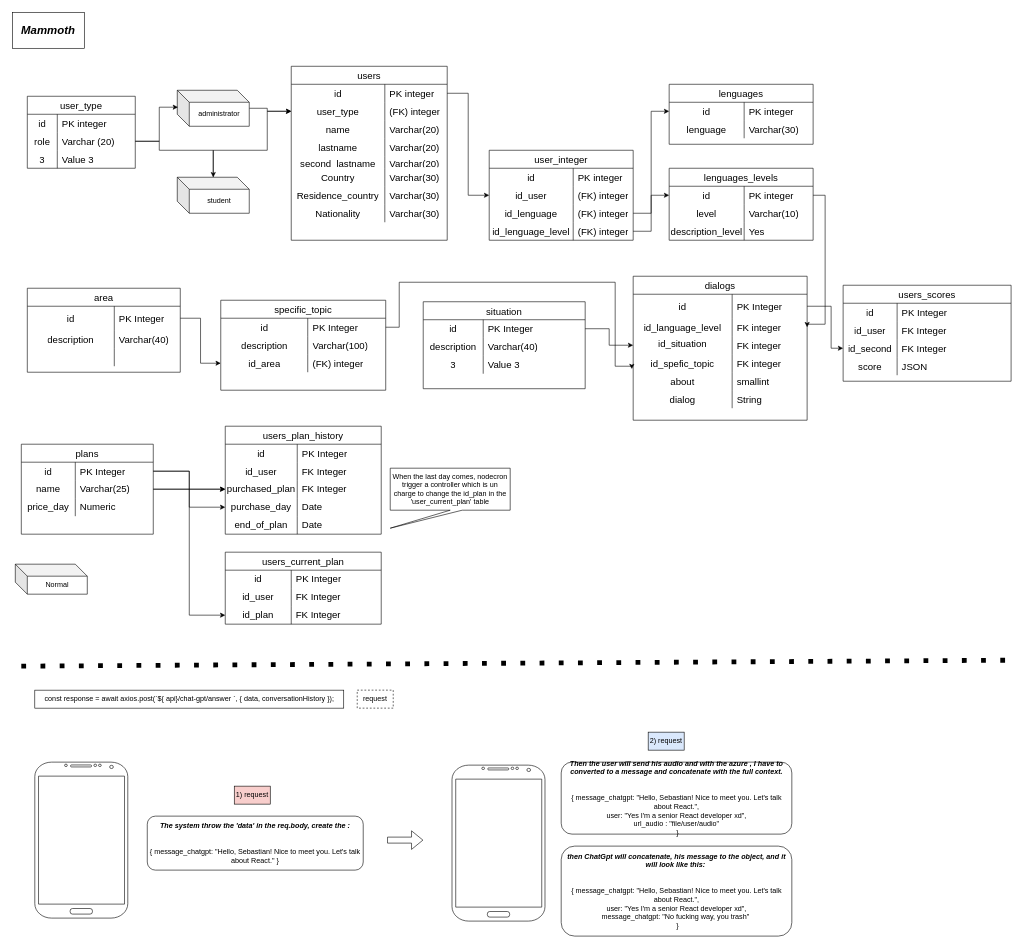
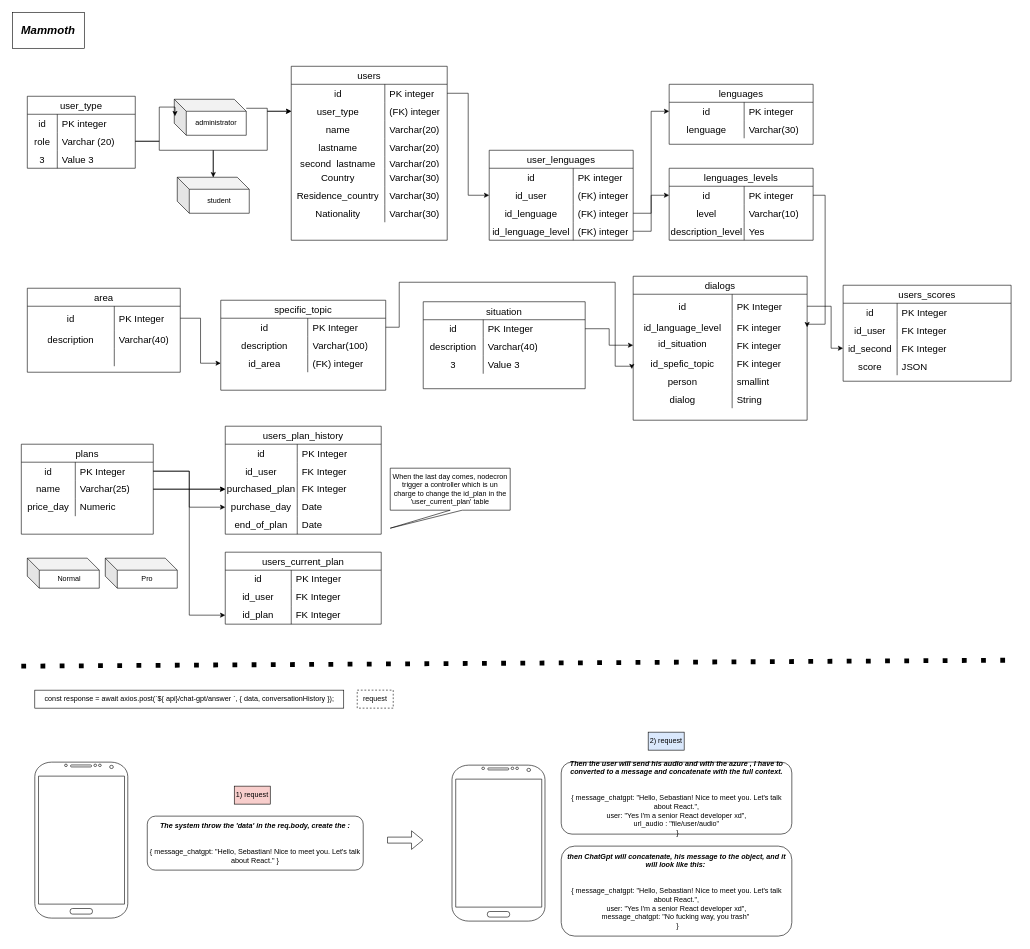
- <mxCell id="14" value="administrator" style="shape=cube;whiteSpace=wrap;html=1;boundedLbl=1;backgroundOutline=1;darkOpacity=0.05;darkOpacity2=0.1;" parent="1" vertex="1"><mxGeometry x="295" y="150" width="120" height="60" as="geometry" /></mxCell>
+ <mxCell id="14" value="administrator" style="shape=cube;whiteSpace=wrap;html=1;boundedLbl=1;backgroundOutline=1;darkOpacity=0.05;darkOpacity2=0.1;" parent="1" vertex="1"><mxGeometry x="290" y="165" width="120" height="60" as="geometry" /></mxCell>
- <mxCell id="42" value="user_integer" style="shape=table;startSize=30;container=1;collapsible=0;childLayout=tableLayout;fixedRows=1;rowLines=0;fontStyle=0;strokeColor=default;fontSize=16;" parent="1" vertex="1"><mxGeometry x="815" y="250" width="240" height="150" as="geometry" /></mxCell>
+ <mxCell id="42" value="user_lenguages" style="shape=table;startSize=30;container=1;collapsible=0;childLayout=tableLayout;fixedRows=1;rowLines=0;fontStyle=0;strokeColor=default;fontSize=16;" parent="1" vertex="1"><mxGeometry x="815" y="250" width="240" height="150" as="geometry" /></mxCell>
- <mxCell id="101" value="about" style="shape=partialRectangle;html=1;whiteSpace=wrap;connectable=0;fillColor=none;top=0;left=0;bottom=0;right=0;overflow=hidden;strokeColor=inherit;fontSize=16;" parent="100" vertex="1"><mxGeometry width="165" height="30" as="geometry"><mxRectangle width="165" height="30" as="alternateBounds" /></mxGeometry></mxCell>
+ <mxCell id="101" value="person" style="shape=partialRectangle;html=1;whiteSpace=wrap;connectable=0;fillColor=none;top=0;left=0;bottom=0;right=0;overflow=hidden;strokeColor=inherit;fontSize=16;" parent="100" vertex="1"><mxGeometry width="165" height="30" as="geometry"><mxRectangle width="165" height="30" as="alternateBounds" /></mxGeometry></mxCell>
+ <mxCell id="144" value="Pro" style="shape=cube;whiteSpace=wrap;html=1;boundedLbl=1;backgroundOutline=1;darkOpacity=0.05;darkOpacity2=0.1;" parent="1" vertex="1"><mxGeometry x="175" y="930" width="120" height="50" as="geometry" /></mxCell>
- <mxCell id="143" value="Normal" style="shape=cube;whiteSpace=wrap;html=1;boundedLbl=1;backgroundOutline=1;darkOpacity=0.05;darkOpacity2=0.1;" parent="1" vertex="1"><mxGeometry x="25" y="940" width="120" height="50" as="geometry" /></mxCell>
+ <mxCell id="143" value="Normal" style="shape=cube;whiteSpace=wrap;html=1;boundedLbl=1;backgroundOutline=1;darkOpacity=0.05;darkOpacity2=0.1;" parent="1" vertex="1"><mxGeometry x="45" y="930" width="120" height="50" as="geometry" /></mxCell>
